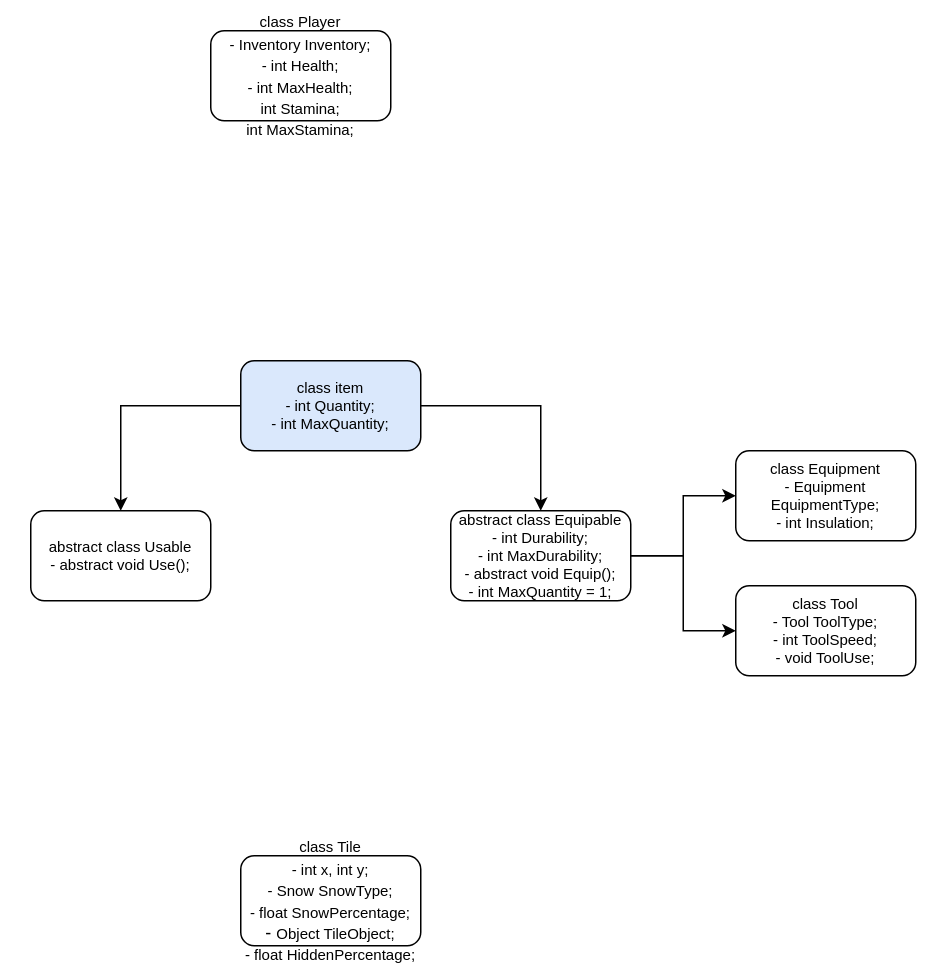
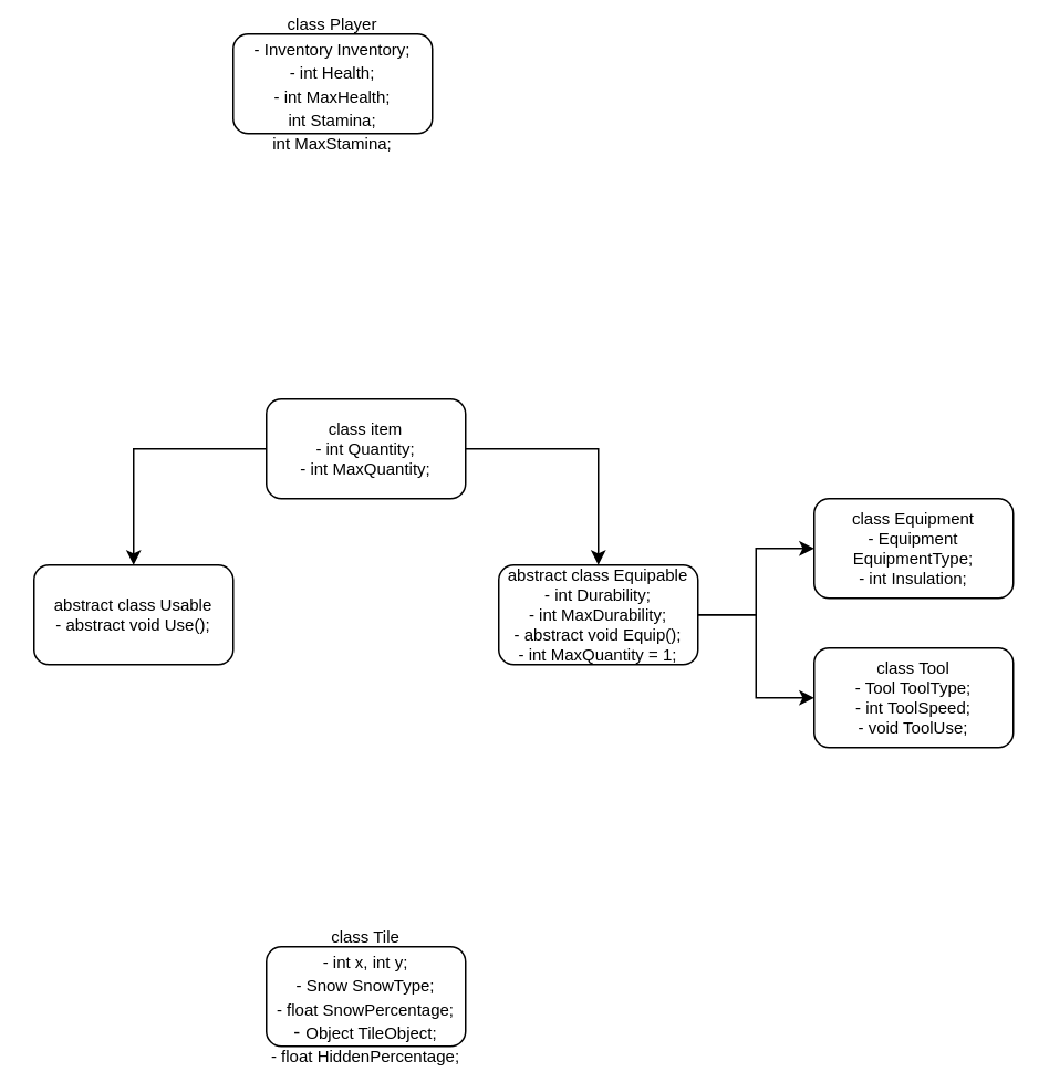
- <mxCell id="4" value="class item&lt;div&gt;- int Quantity;&lt;/div&gt;&lt;div&gt;- int MaxQuantity;&lt;/div&gt;" style="rounded=1;whiteSpace=wrap;html=1;fontSize=10;fillColor=#dae8fc;" vertex="1" parent="1"><mxGeometry x="160" y="240" width="120" height="60" as="geometry" /></mxCell>
+ <mxCell id="4" value="class item&lt;div&gt;- int Quantity;&lt;/div&gt;&lt;div&gt;- int MaxQuantity;&lt;/div&gt;" style="rounded=1;whiteSpace=wrap;html=1;fontSize=10;" vertex="1" parent="1"><mxGeometry x="160" y="240" width="120" height="60" as="geometry" /></mxCell>
